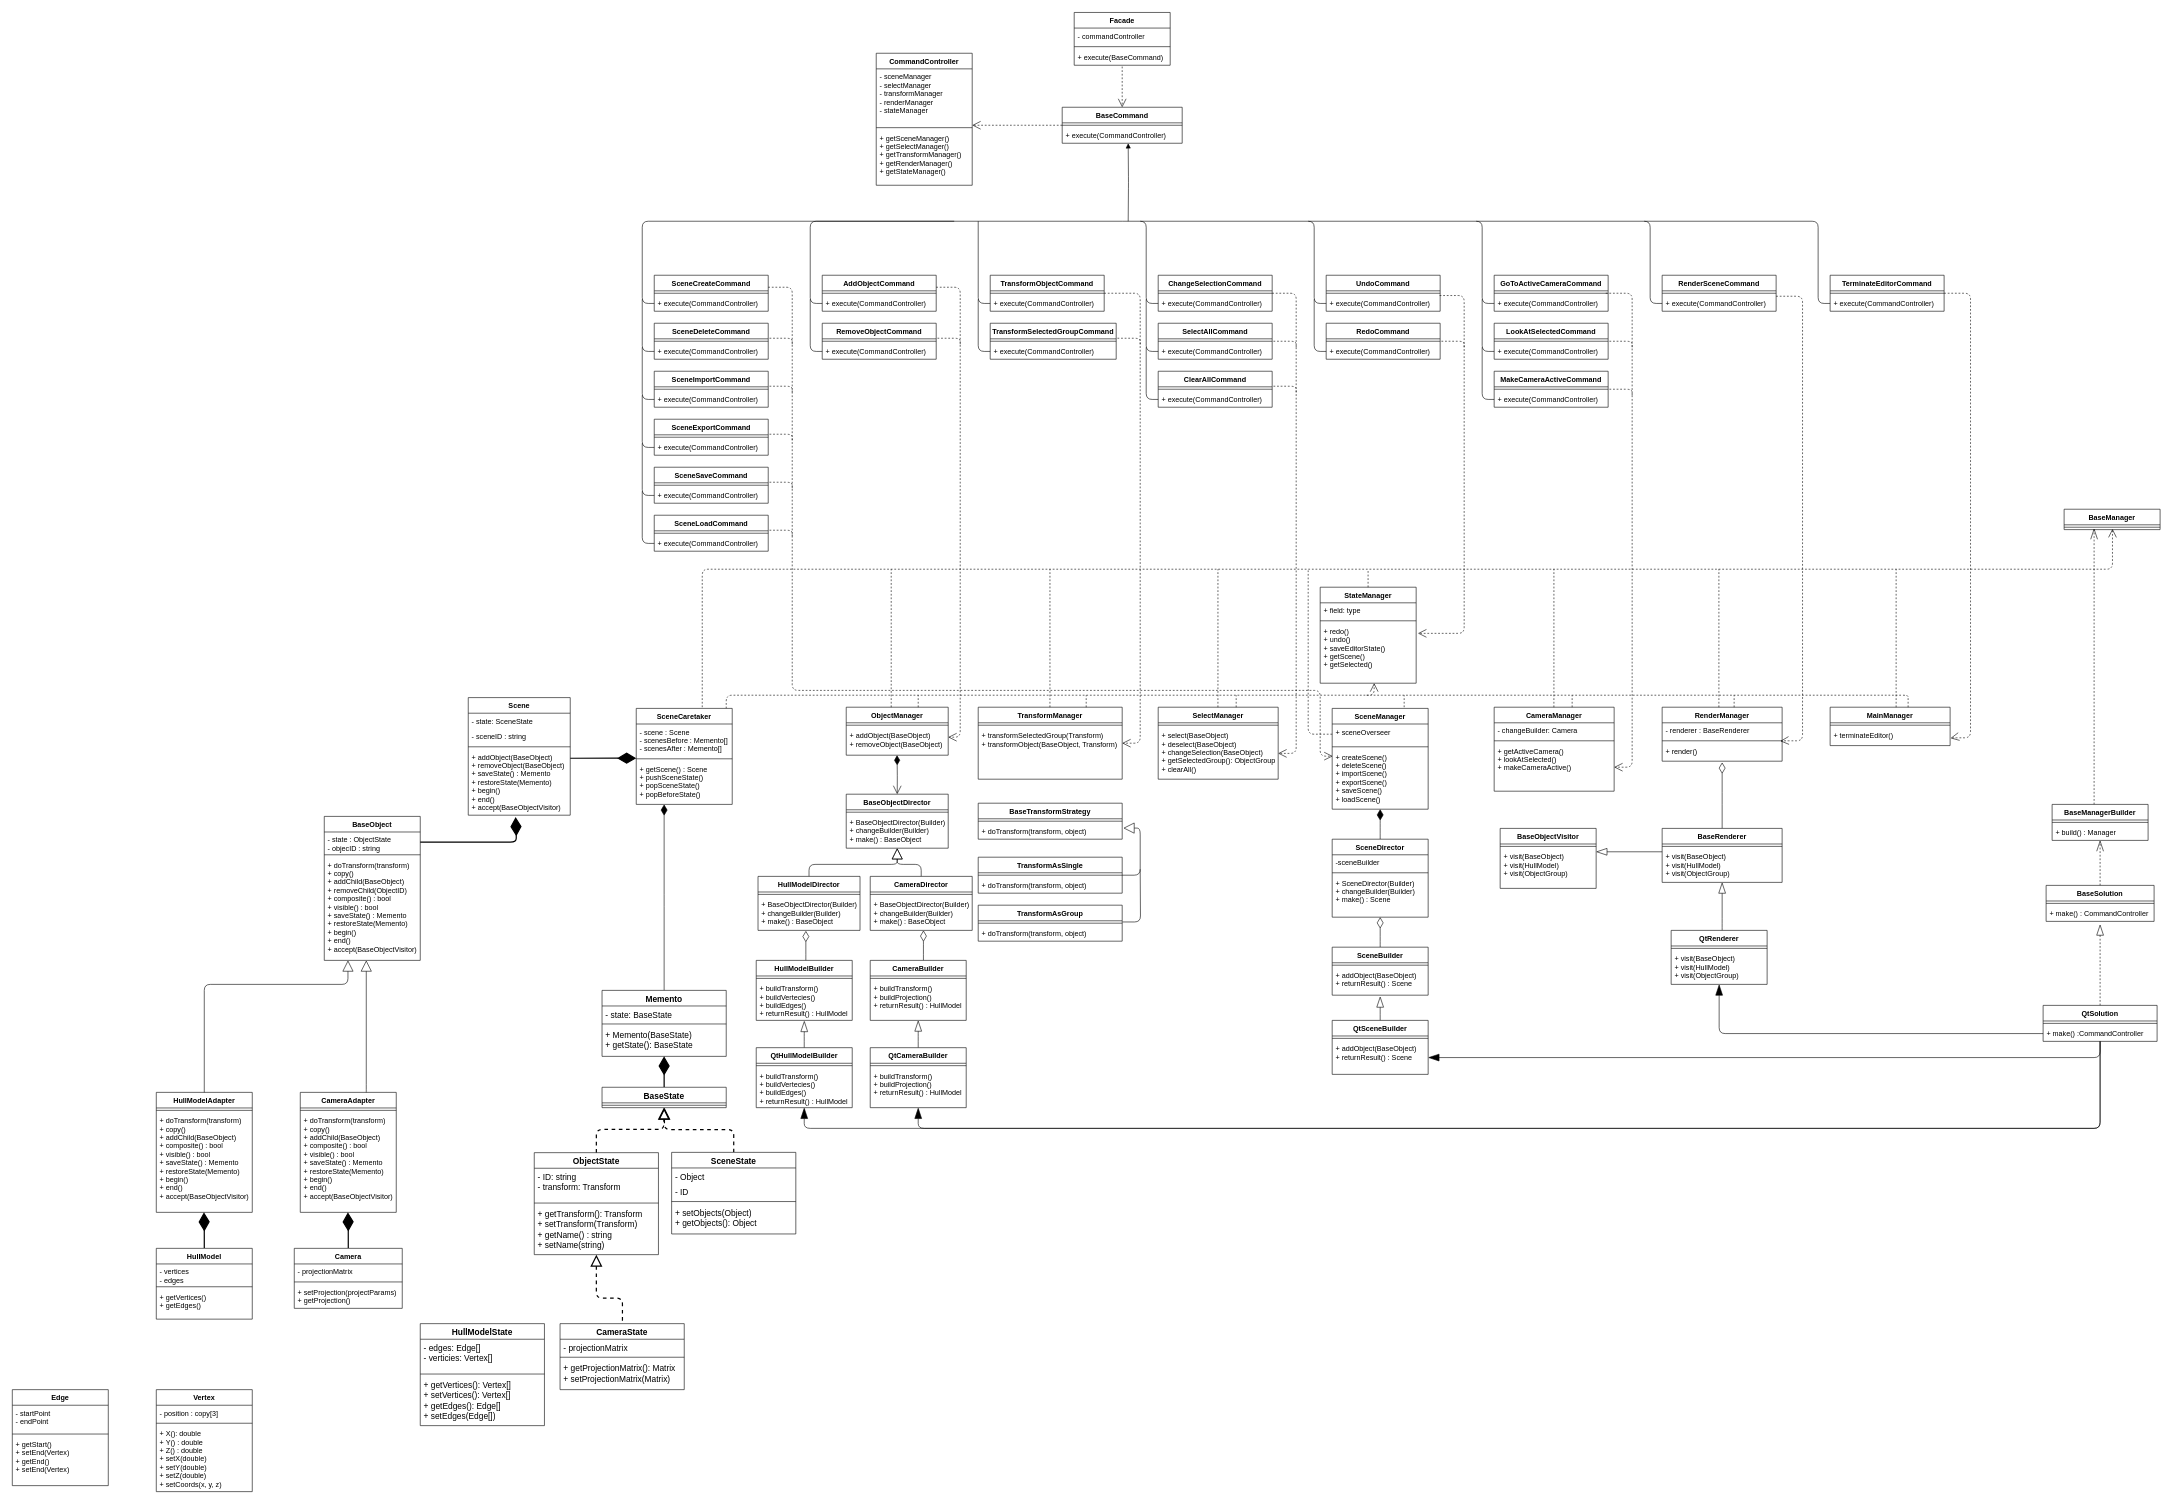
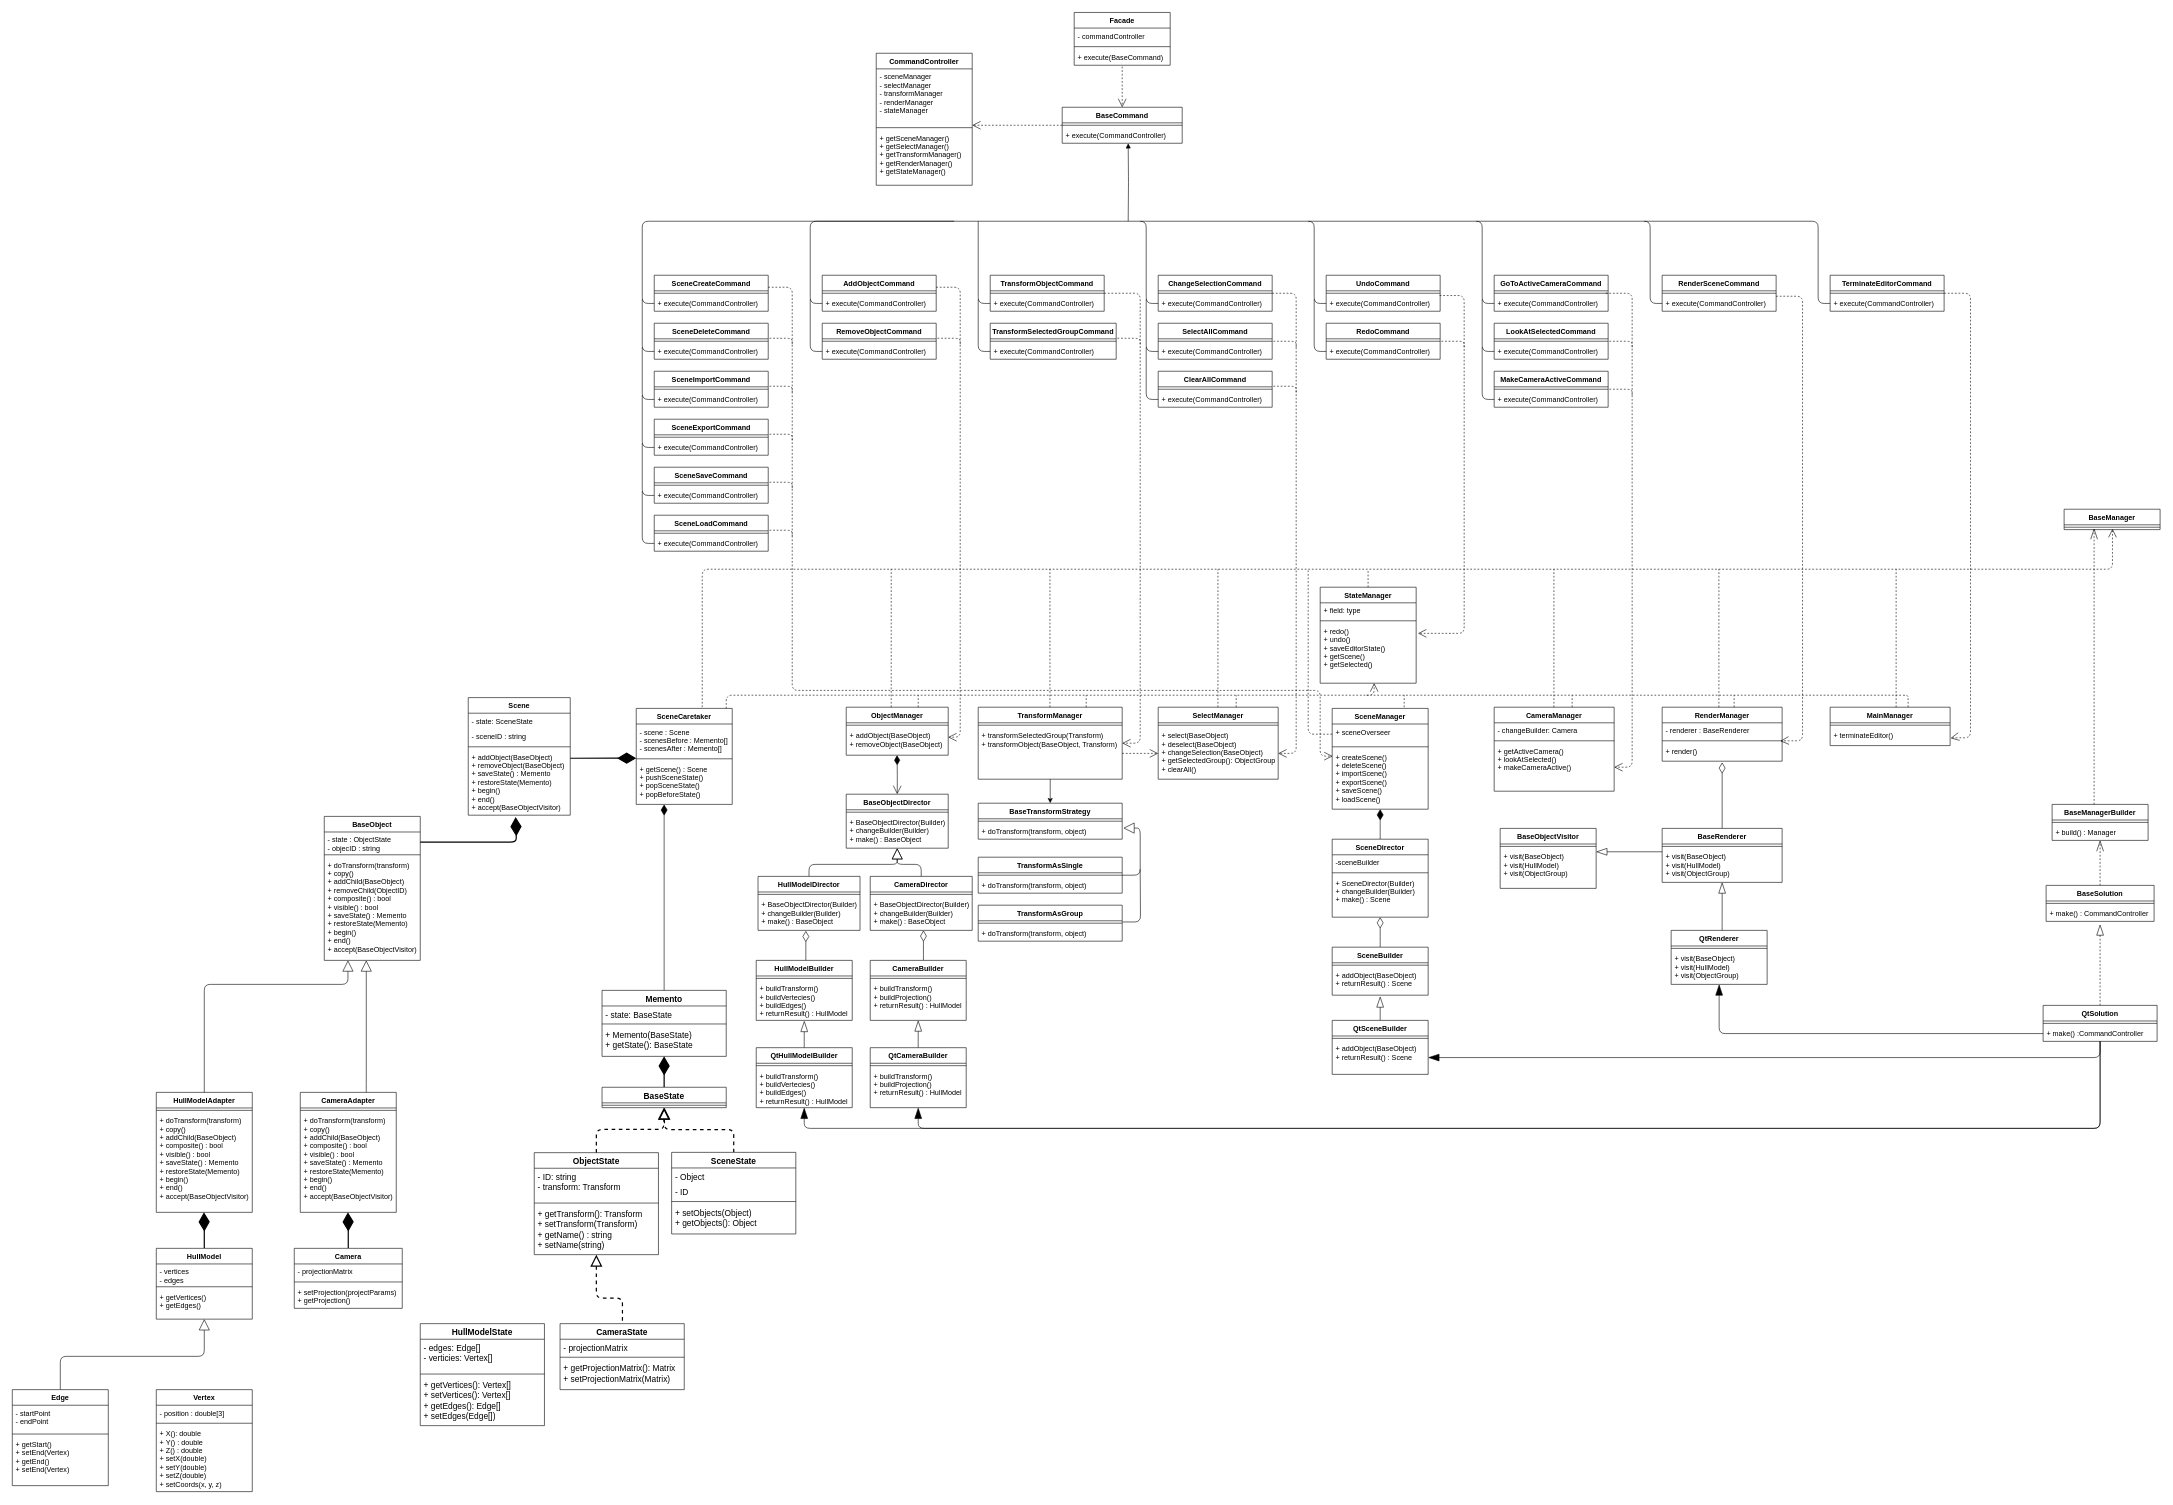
+ <mxCell id="107" value="Use" style="endArrow=open;endSize=12;dashed=1;html=1;labelBackgroundColor=none;noLabel=1;fontColor=none;exitX=1;exitY=0.5;exitDx=0;exitDy=0;entryX=0;entryY=0.5;entryDx=0;entryDy=0;" parent="1" source="106" target="99" edge="1"><mxGeometry width="160" relative="1" as="geometry"><mxPoint x="1870" y="1253.41" as="sourcePoint" /><mxPoint x="1930" y="1253.41" as="targetPoint" /></mxGeometry></mxCell>
+ <mxCell id="103" style="edgeStyle=orthogonalEdgeStyle;rounded=0;orthogonalLoop=1;jettySize=auto;html=1;exitX=0.5;exitY=1;exitDx=0;exitDy=0;entryX=0.5;entryY=0;entryDx=0;entryDy=0;fontColor=none;" parent="1" source="104" target="164" edge="1"><mxGeometry relative="1" as="geometry" /></mxCell>
+ <mxCell id="240" style="edgeStyle=orthogonalEdgeStyle;rounded=1;orthogonalLoop=1;jettySize=auto;html=1;fontColor=none;endArrow=block;endFill=0;startSize=16;endSize=16;" parent="1" source="241" target="235" edge="1"><mxGeometry relative="1" as="geometry"><Array as="points"><mxPoint x="100" y="2260" /><mxPoint x="340" y="2260" /></Array></mxGeometry></mxCell>
- <mxCell id="237" value="- position : copy[3]" style="text;strokeColor=none;fillColor=none;align=left;verticalAlign=top;spacingLeft=4;spacingRight=4;overflow=hidden;rotatable=0;points=[[0,0.5],[1,0.5]];portConstraint=eastwest;" parent="236" vertex="1"><mxGeometry y="26" width="160" height="26" as="geometry" /></mxCell>
+ <mxCell id="237" value="- position : double[3]" style="text;strokeColor=none;fillColor=none;align=left;verticalAlign=top;spacingLeft=4;spacingRight=4;overflow=hidden;rotatable=0;points=[[0,0.5],[1,0.5]];portConstraint=eastwest;" parent="236" vertex="1"><mxGeometry y="26" width="160" height="26" as="geometry" /></mxCell>
